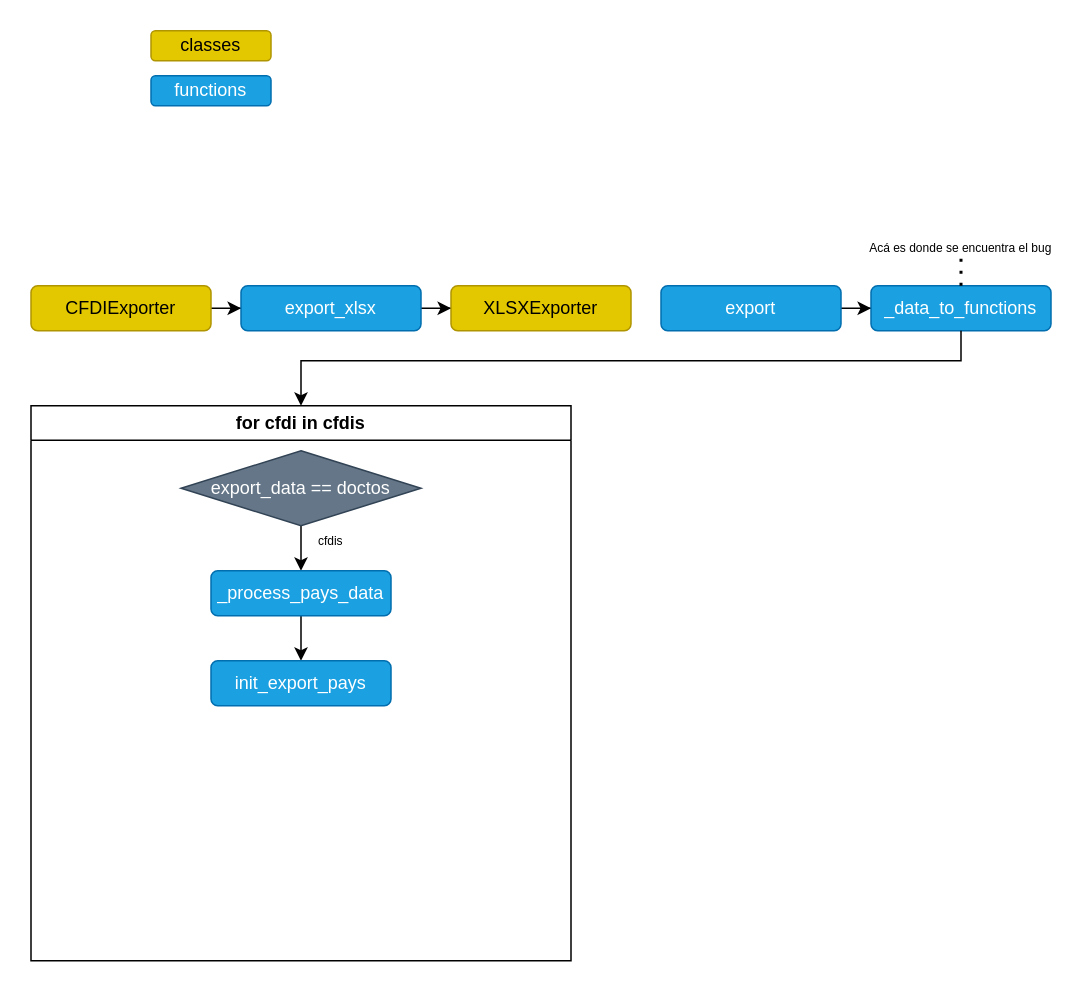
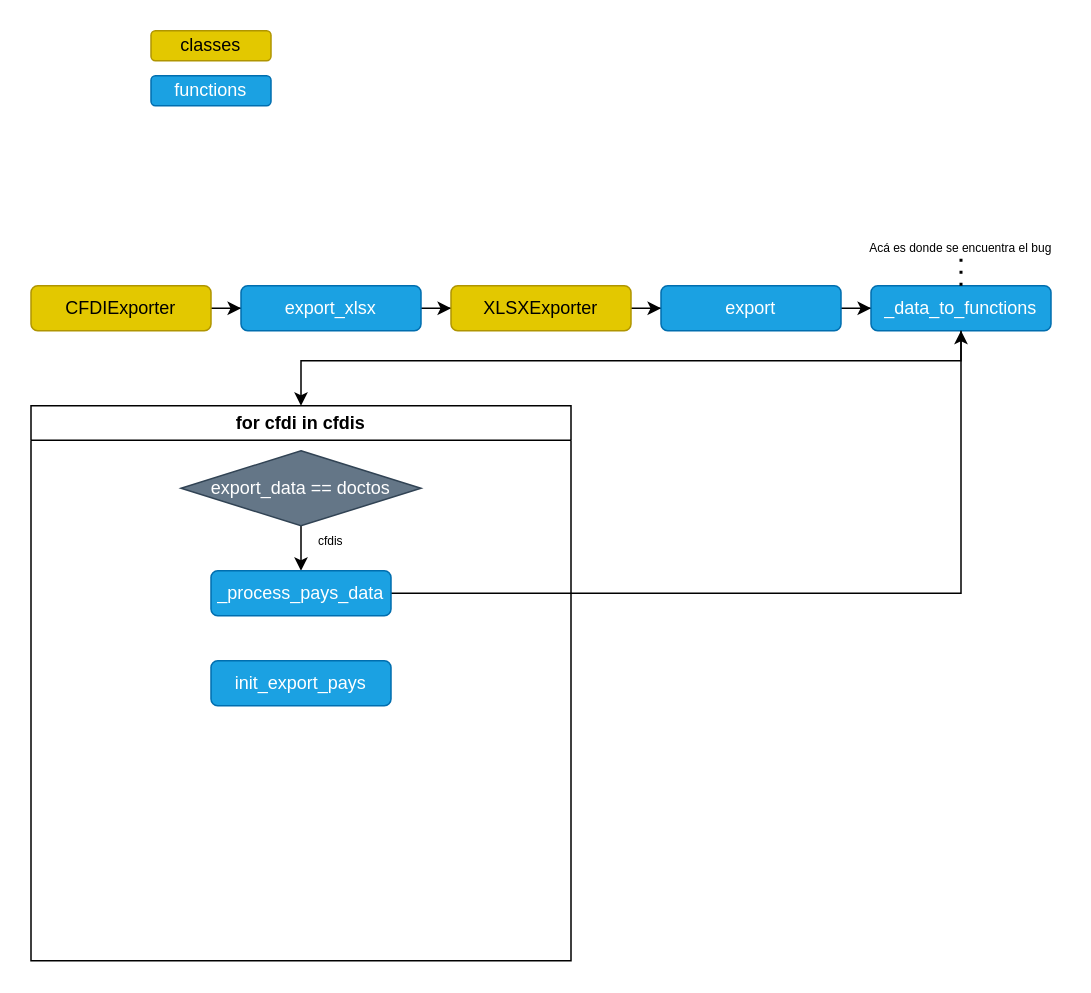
+ <mxCell id="6" value="" style="edgeStyle=orthogonalEdgeStyle;rounded=0;orthogonalLoop=1;jettySize=auto;html=1;" edge="1" parent="1" source="7" target="11"><mxGeometry relative="1" as="geometry" /></mxCell>
- <mxCell id="19" value="" style="edgeStyle=orthogonalEdgeStyle;rounded=0;orthogonalLoop=1;jettySize=auto;html=1;" edge="1" parent="16" source="20" target="22"><mxGeometry relative="1" as="geometry" /></mxCell>
+ <mxCell id="19" value="" style="edgeStyle=orthogonalEdgeStyle;rounded=0;orthogonalLoop=1;jettySize=auto;html=1;" edge="1" parent="16" source="20" target="12"><mxGeometry relative="1" as="geometry" /></mxCell>
